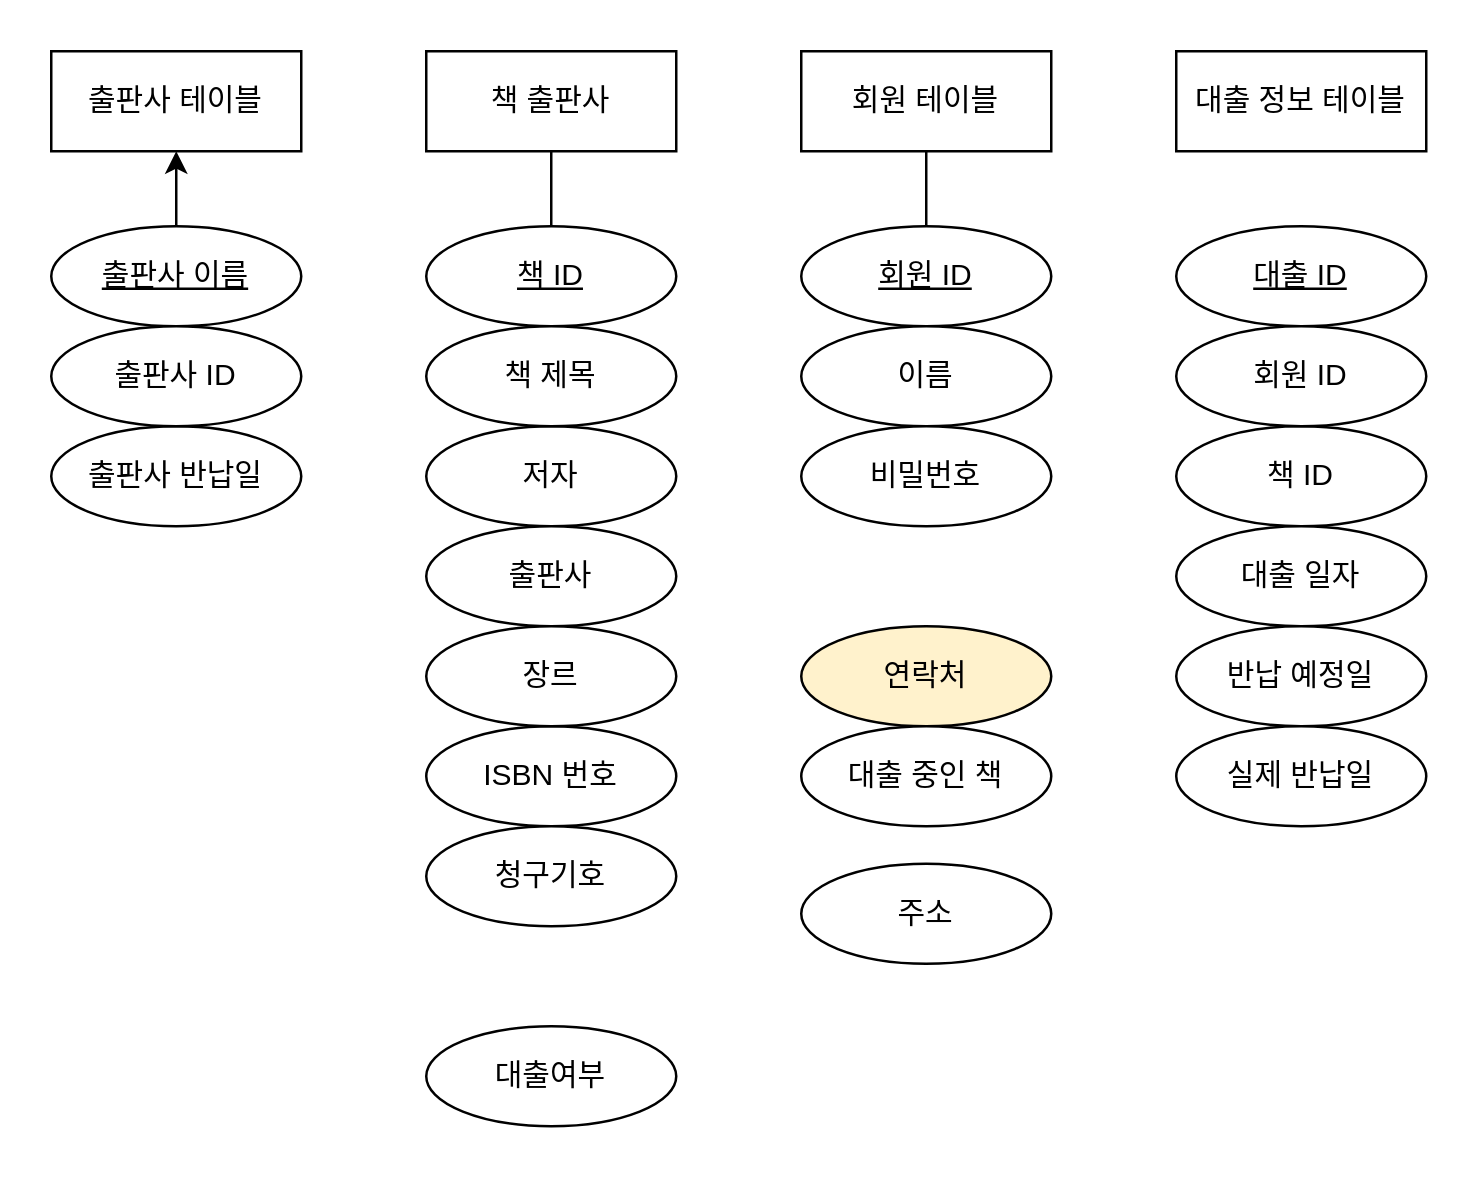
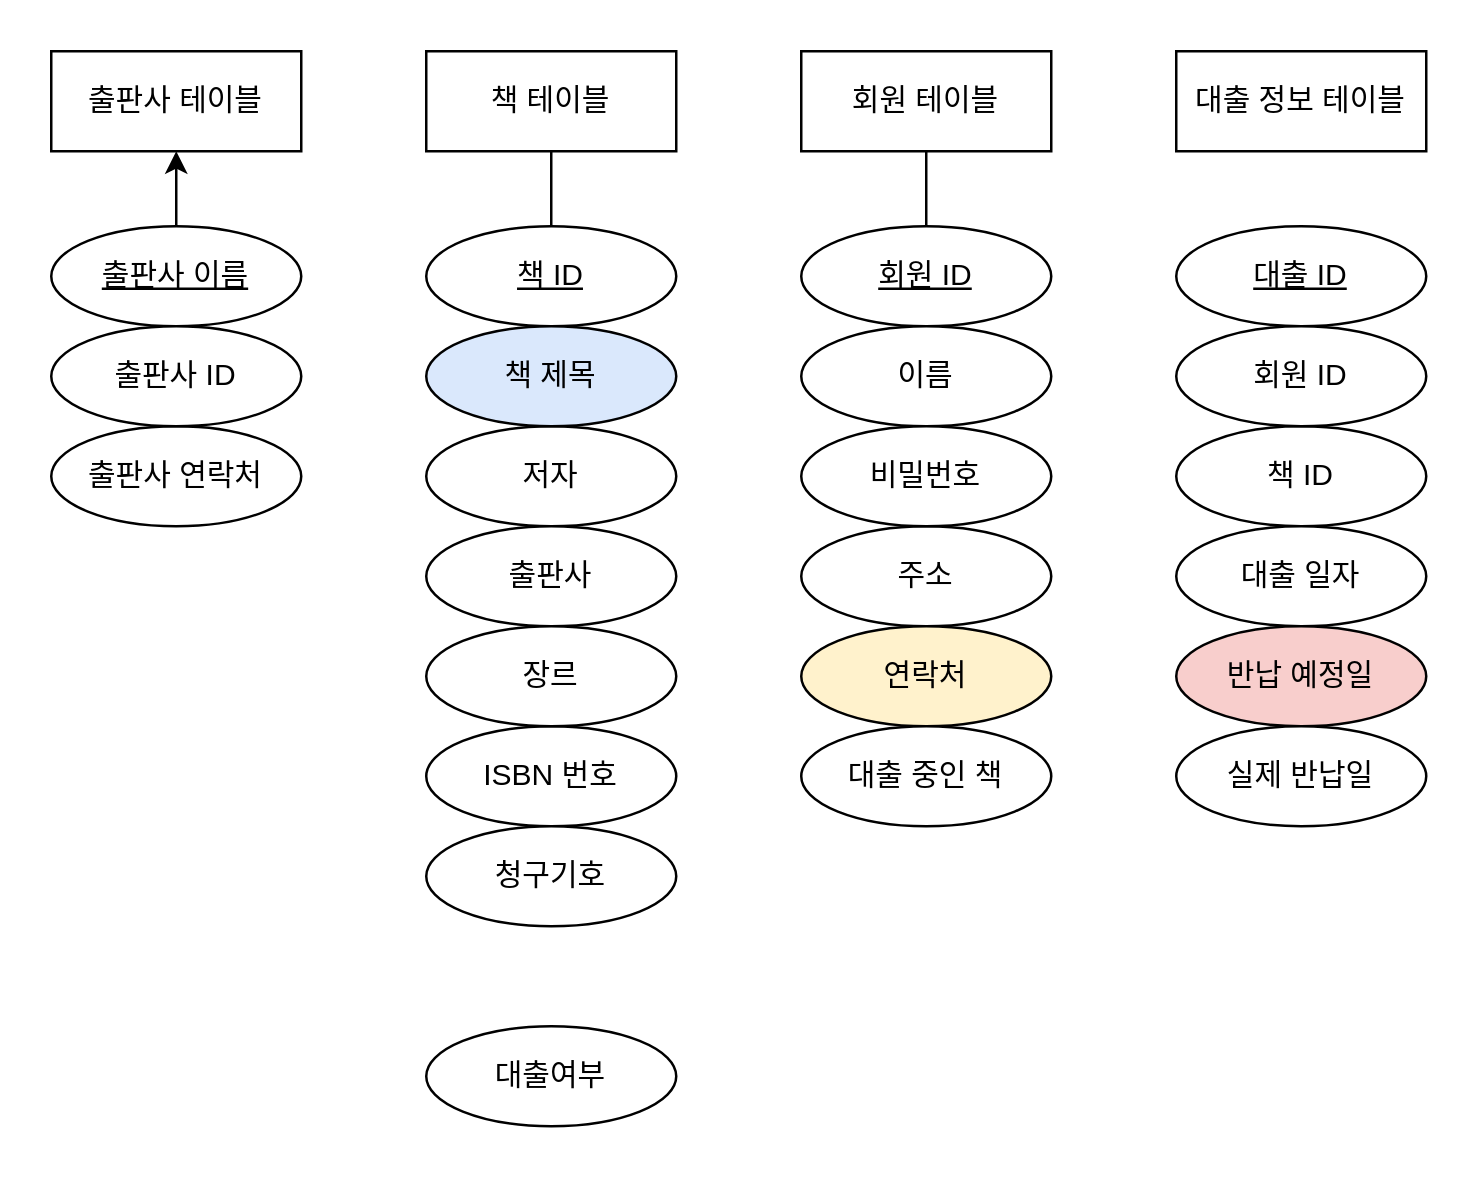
- <mxCell id="3" value="책 출판사" style="whiteSpace=wrap;html=1;align=center;" parent="1" vertex="1"><mxGeometry x="170" y="20" width="100" height="40" as="geometry" /></mxCell>
+ <mxCell id="3" value="책 테이블" style="whiteSpace=wrap;html=1;align=center;" parent="1" vertex="1"><mxGeometry x="170" y="20" width="100" height="40" as="geometry" /></mxCell>
- <mxCell id="11" value="책 제목" style="ellipse;whiteSpace=wrap;html=1;align=center;" parent="1" vertex="1"><mxGeometry x="170" y="130" width="100" height="40" as="geometry" /></mxCell>
+ <mxCell id="11" value="책 제목" style="ellipse;whiteSpace=wrap;html=1;align=center;fillColor=#dae8fc;" parent="1" vertex="1"><mxGeometry x="170" y="130" width="100" height="40" as="geometry" /></mxCell>
- <mxCell id="7" value="출판사 반납일" style="ellipse;whiteSpace=wrap;html=1;align=center;" parent="1" vertex="1"><mxGeometry x="20" y="170" width="100" height="40" as="geometry" /></mxCell>
+ <mxCell id="7" value="출판사 연락처" style="ellipse;whiteSpace=wrap;html=1;align=center;" parent="1" vertex="1"><mxGeometry x="20" y="170" width="100" height="40" as="geometry" /></mxCell>
- <mxCell id="24" value="반납 예정일" style="ellipse;whiteSpace=wrap;html=1;align=center;" parent="1" vertex="1"><mxGeometry x="470" y="250" width="100" height="40" as="geometry" /></mxCell>
+ <mxCell id="24" value="반납 예정일" style="ellipse;whiteSpace=wrap;html=1;align=center;fillColor=#f8cecc;" parent="1" vertex="1"><mxGeometry x="470" y="250" width="100" height="40" as="geometry" /></mxCell>
- <mxCell id="16" value="주소" style="ellipse;whiteSpace=wrap;html=1;align=center;" parent="1" vertex="1"><mxGeometry x="320" y="345" width="100" height="40" as="geometry" /></mxCell>
+ <mxCell id="16" value="주소" style="ellipse;whiteSpace=wrap;html=1;align=center;" parent="1" vertex="1"><mxGeometry x="320" y="210" width="100" height="40" as="geometry" /></mxCell>
